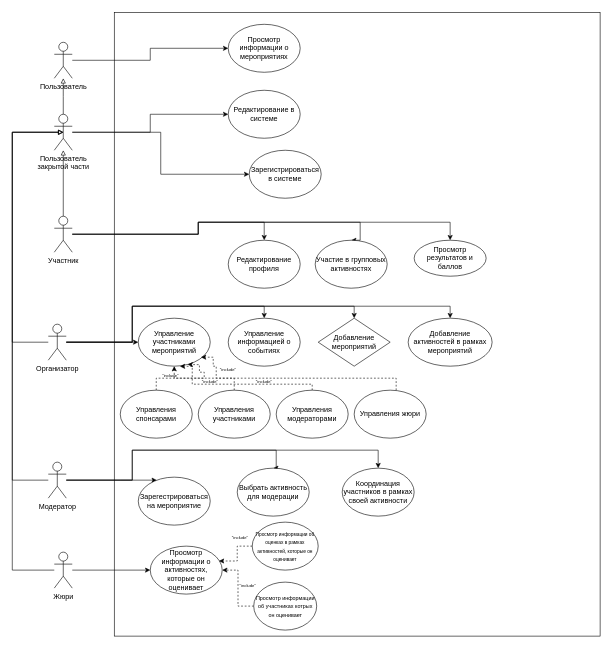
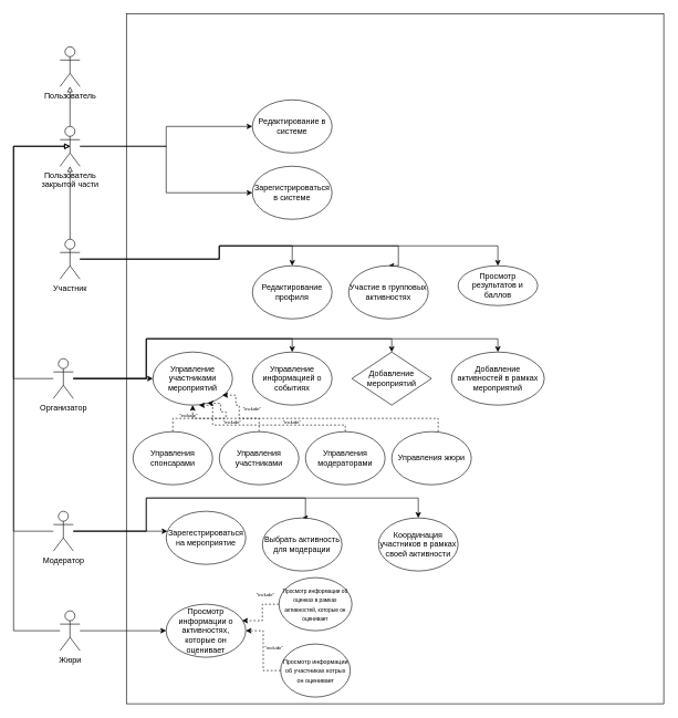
- <mxCell id="3" style="edgeStyle=orthogonalEdgeStyle;rounded=0;orthogonalLoop=1;jettySize=auto;html=1;" parent="1" source="4" target="24" edge="1"><mxGeometry relative="1" as="geometry" /></mxCell>
- <mxCell id="24" value="Просмотр информации о мероприятиях" style="ellipse;whiteSpace=wrap;html=1;" parent="1" vertex="1"><mxGeometry x="380" y="40" width="120" height="80" as="geometry" /></mxCell>
- <mxCell id="22" value="Зарегистрироваться в системе" style="ellipse;whiteSpace=wrap;html=1;" parent="1" vertex="1"><mxGeometry x="415" y="250" width="120" height="80" as="geometry" /></mxCell>
+ <mxCell id="22" value="Зарегистрироваться в системе" style="ellipse;whiteSpace=wrap;html=1;" parent="1" vertex="1"><mxGeometry x="380" y="250" width="120" height="80" as="geometry" /></mxCell>
- <mxCell id="28" value="Зарегестрироваться на мероприятие" style="ellipse;whiteSpace=wrap;html=1;" parent="1" vertex="1"><mxGeometry x="230" y="795" width="120" height="80" as="geometry" /></mxCell>
+ <mxCell id="28" value="Зарегестрироваться на мероприятие" style="ellipse;whiteSpace=wrap;html=1;" parent="1" vertex="1"><mxGeometry x="250" y="770" width="120" height="80" as="geometry" /></mxCell>
